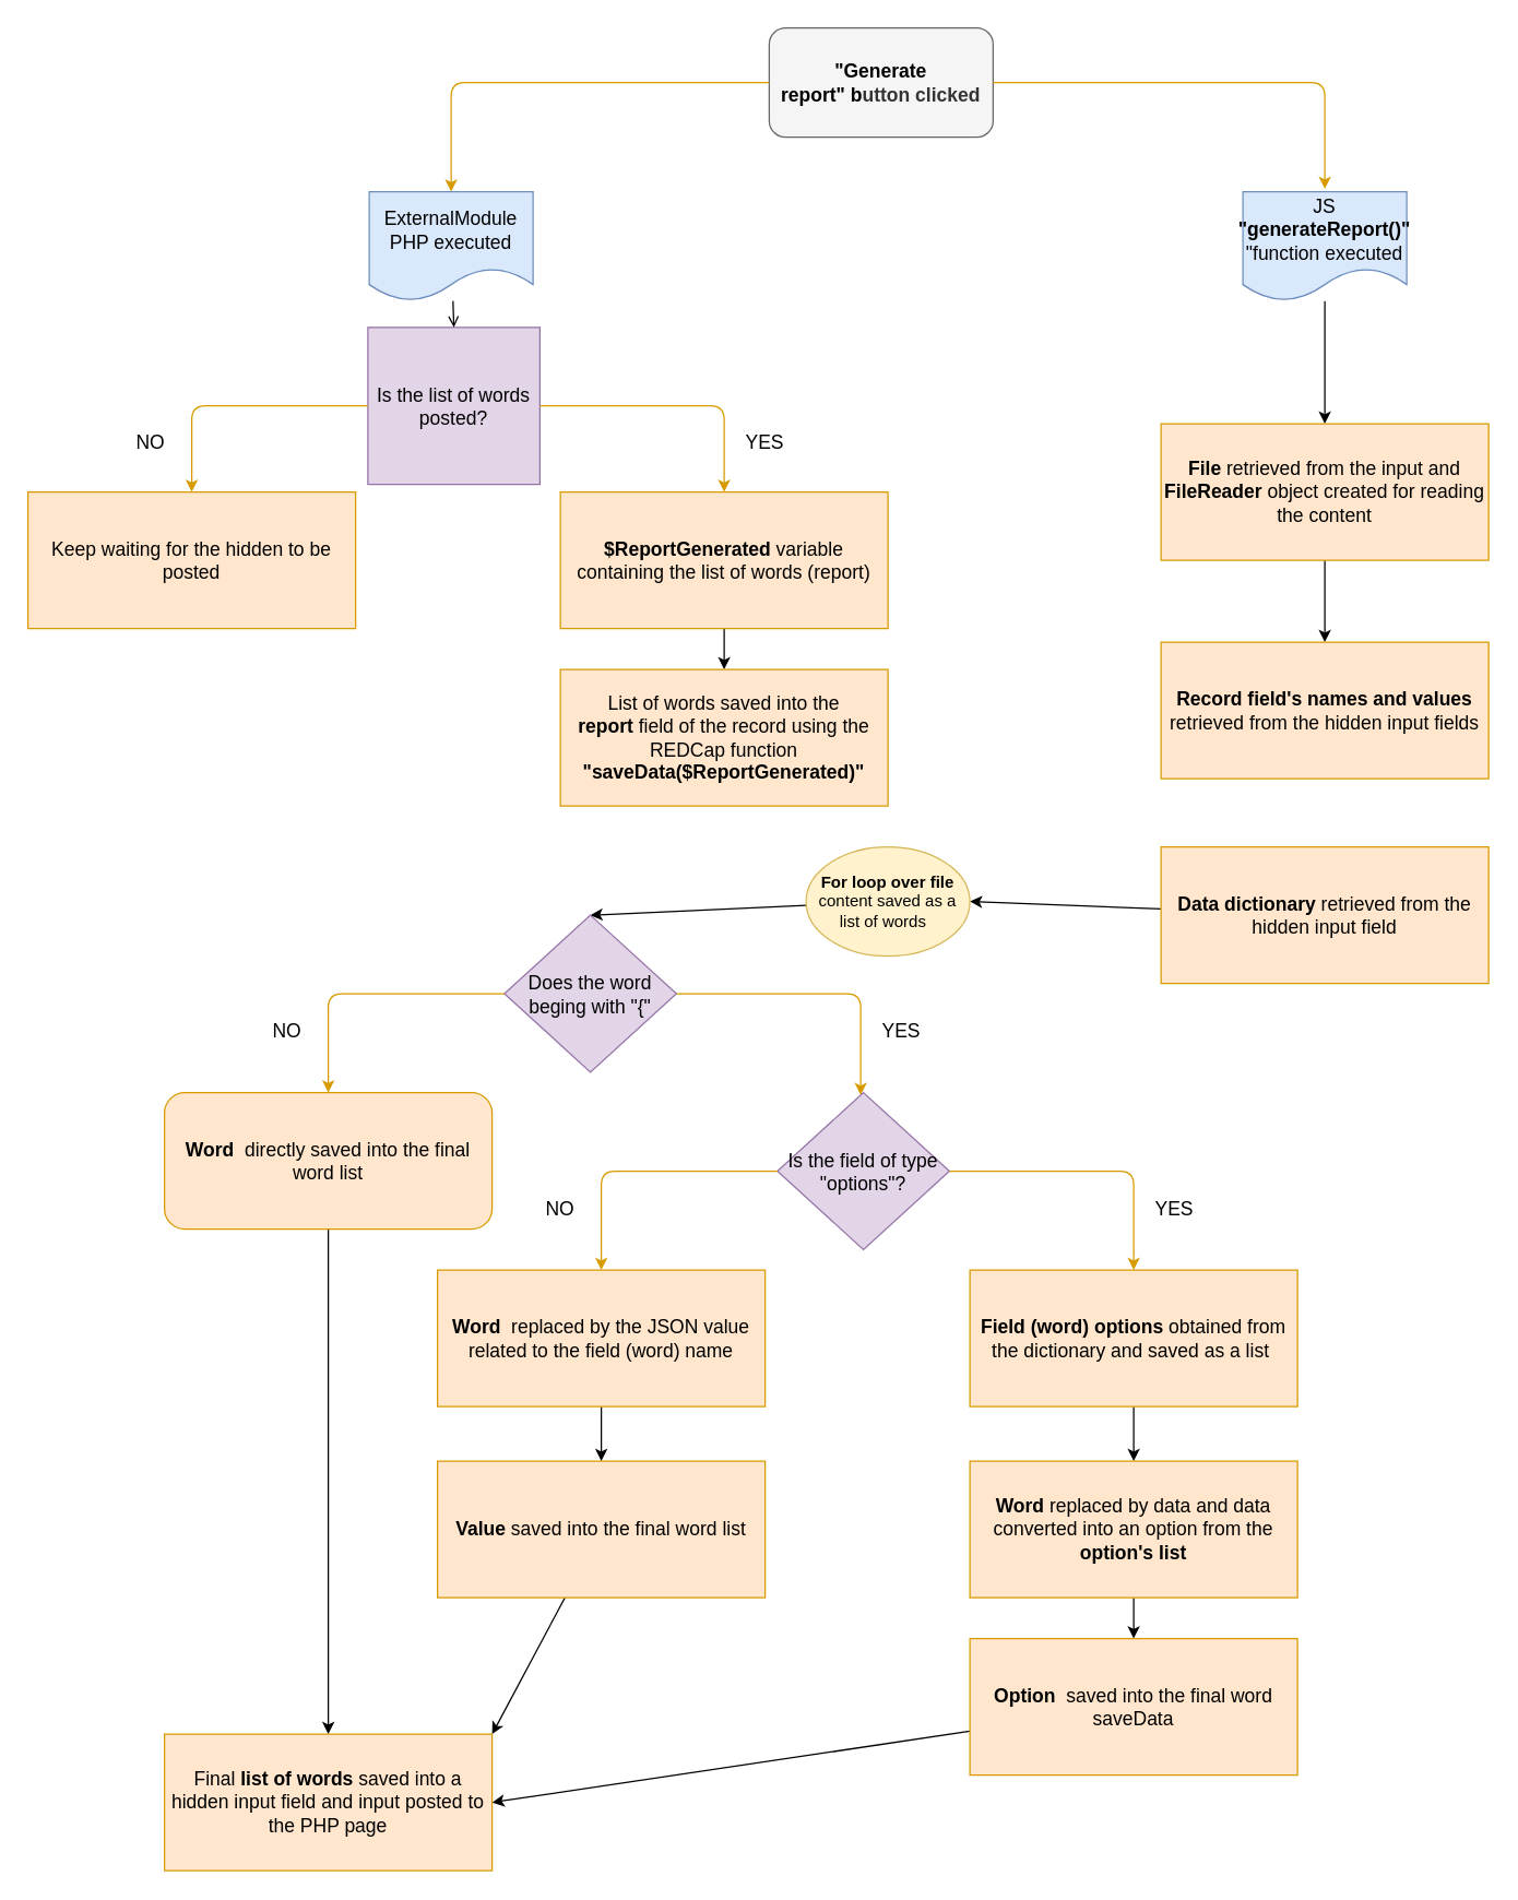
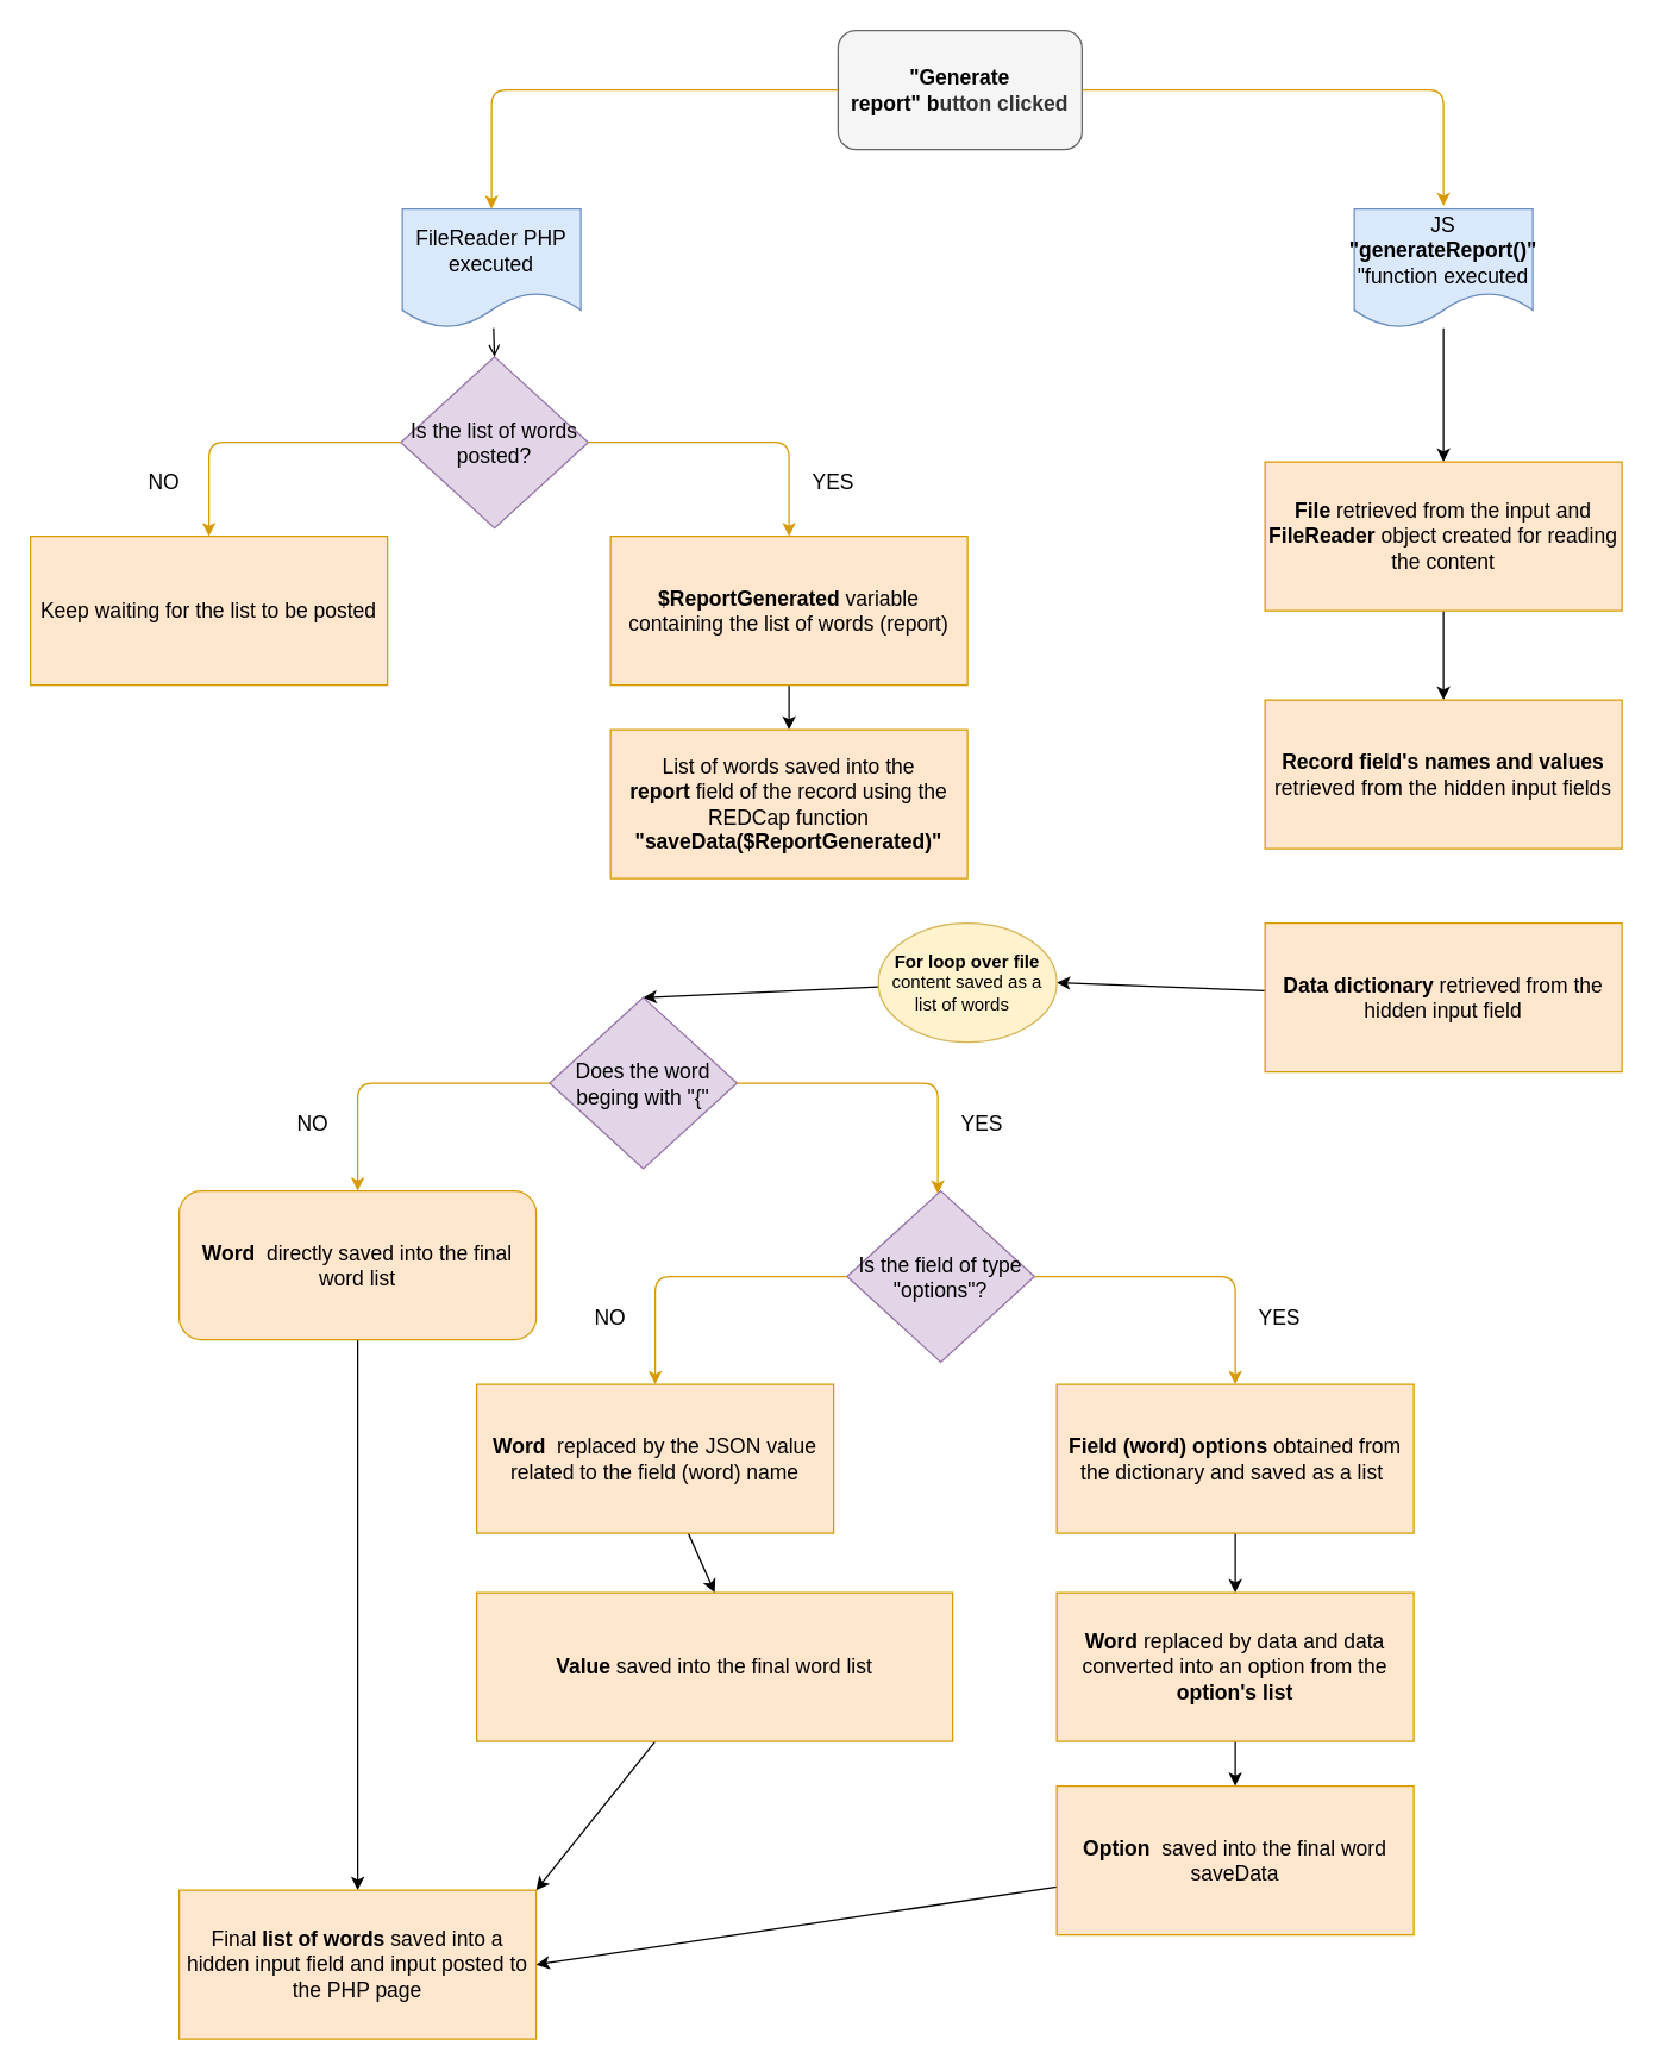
- <mxCell id="5" value="ExternalModule PHP executed" style="shape=document;whiteSpace=wrap;html=1;boundedLbl=1;fontSize=14;fillColor=#dae8fc;strokeColor=#6c8ebf;" vertex="1" parent="1"><mxGeometry x="270" y="140" width="120" height="80" as="geometry" /></mxCell>
+ <mxCell id="5" value="FileReader PHP executed" style="shape=document;whiteSpace=wrap;html=1;boundedLbl=1;fontSize=14;fillColor=#dae8fc;strokeColor=#6c8ebf;" vertex="1" parent="1"><mxGeometry x="270" y="140" width="120" height="80" as="geometry" /></mxCell>
- <mxCell id="39" value="Is the list of words posted?" style="whiteSpace=wrap;html=1;fontSize=14;fillColor=#e1d5e7;strokeColor=#9673a6;rounded=0;" vertex="1" parent="1"><mxGeometry x="269" y="239.39" width="126" height="115" as="geometry" /></mxCell>
+ <mxCell id="39" value="Is the list of words posted?" style="rhombus;whiteSpace=wrap;html=1;fontSize=14;fillColor=#e1d5e7;strokeColor=#9673a6;" vertex="1" parent="1"><mxGeometry x="269" y="239.39" width="126" height="115" as="geometry" /></mxCell>
- <mxCell id="37" value="&lt;span&gt;Keep waiting for the hidden to be posted&lt;/span&gt;" style="rounded=0;whiteSpace=wrap;html=1;fontSize=14;fillColor=#ffe6cc;strokeColor=#d79b00;" vertex="1" parent="1"><mxGeometry x="20" y="360" width="240" height="100" as="geometry" /></mxCell>
+ <mxCell id="37" value="&lt;span&gt;Keep waiting for the list to be posted&lt;/span&gt;" style="rounded=0;whiteSpace=wrap;html=1;fontSize=14;fillColor=#ffe6cc;strokeColor=#d79b00;" vertex="1" parent="1"><mxGeometry x="20" y="360" width="240" height="100" as="geometry" /></mxCell>
- <mxCell id="32" value="&lt;b&gt;Value&amp;nbsp;&lt;/b&gt;saved into the final word list" style="rounded=0;whiteSpace=wrap;html=1;fontSize=14;fillColor=#ffe6cc;strokeColor=#d79b00;" vertex="1" parent="1"><mxGeometry x="320" y="1070" width="240" height="100" as="geometry" /></mxCell>
+ <mxCell id="32" value="&lt;b&gt;Value&amp;nbsp;&lt;/b&gt;saved into the final word list" style="rounded=0;whiteSpace=wrap;html=1;fontSize=14;fillColor=#ffe6cc;strokeColor=#d79b00;" vertex="1" parent="1"><mxGeometry x="320" y="1070" width="320" height="100" as="geometry" /></mxCell>
